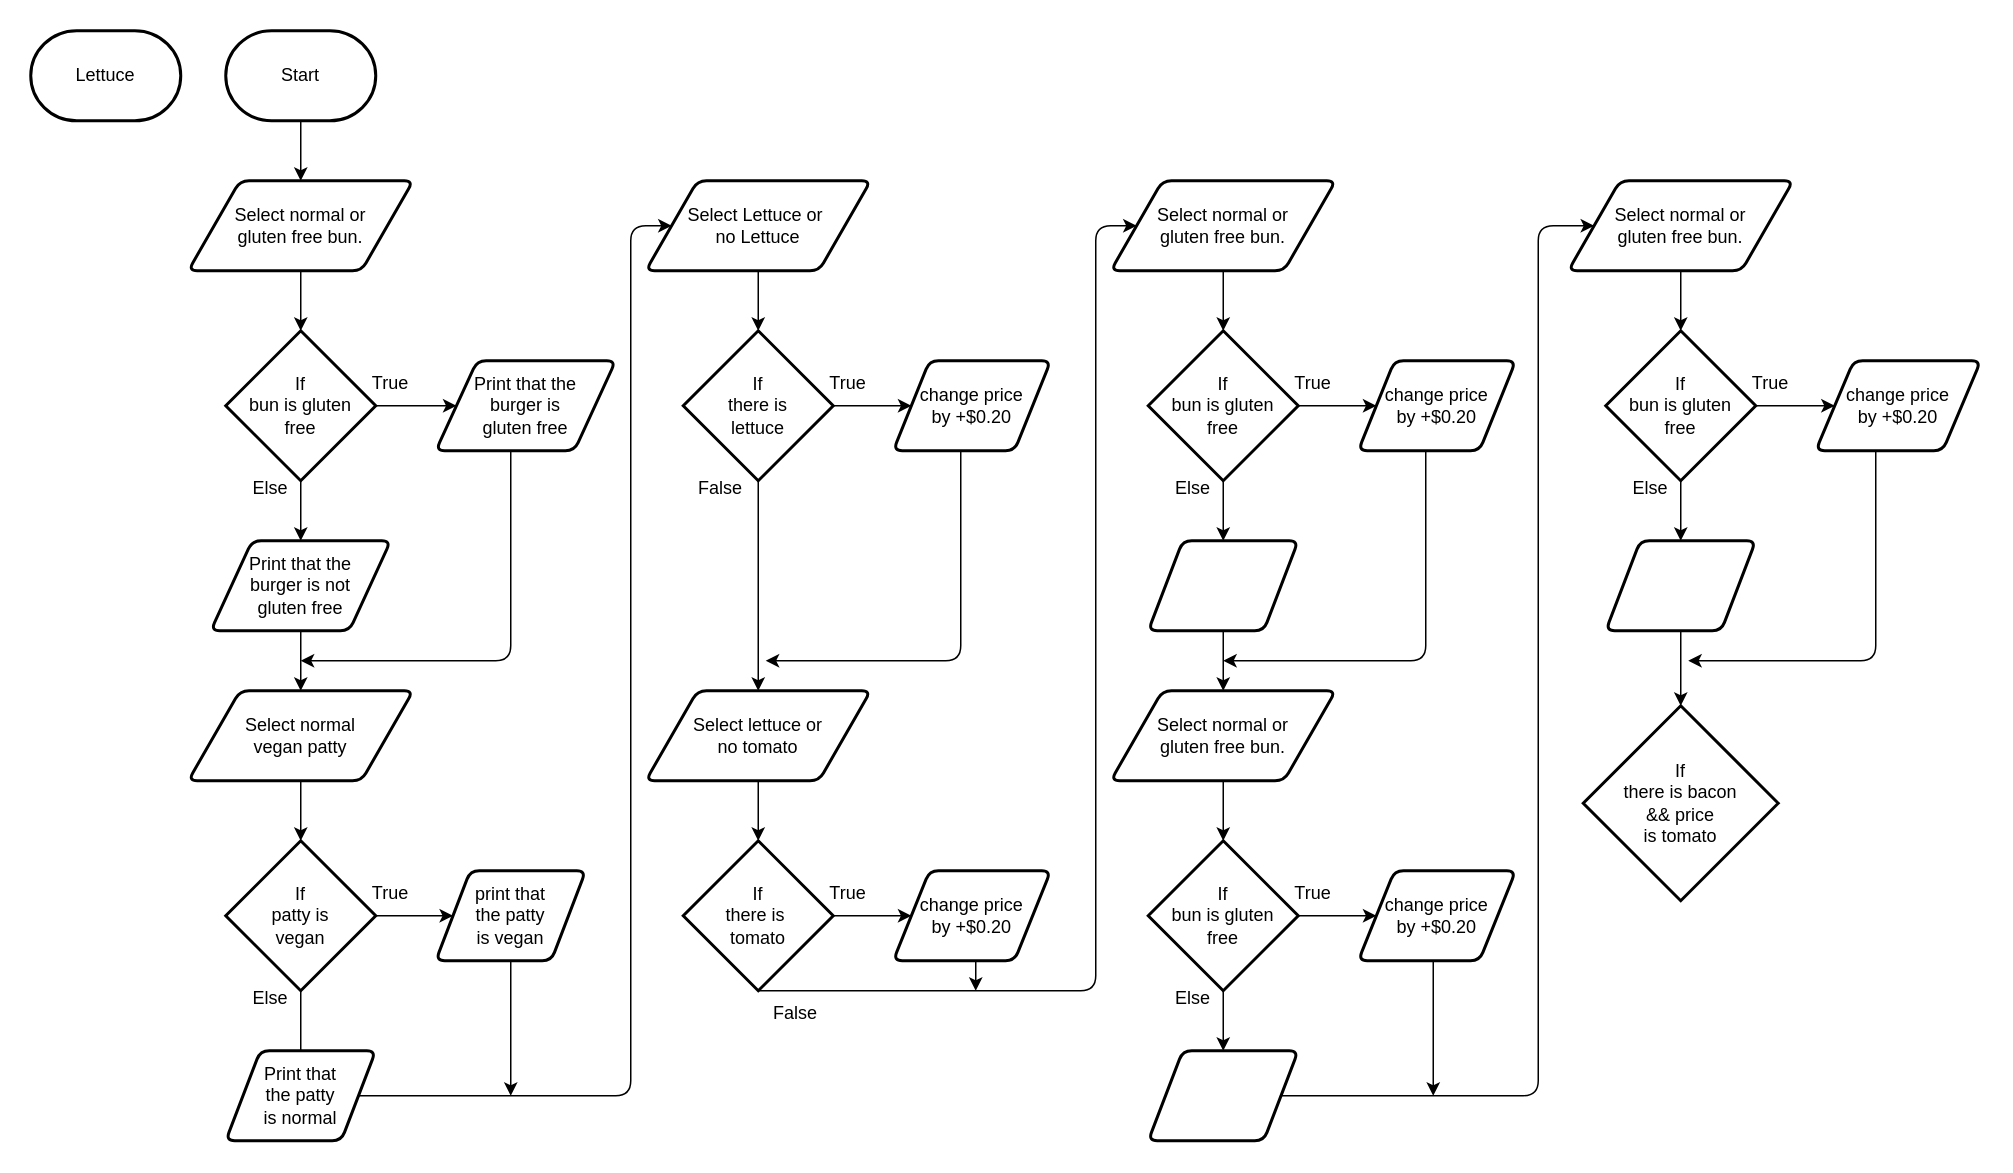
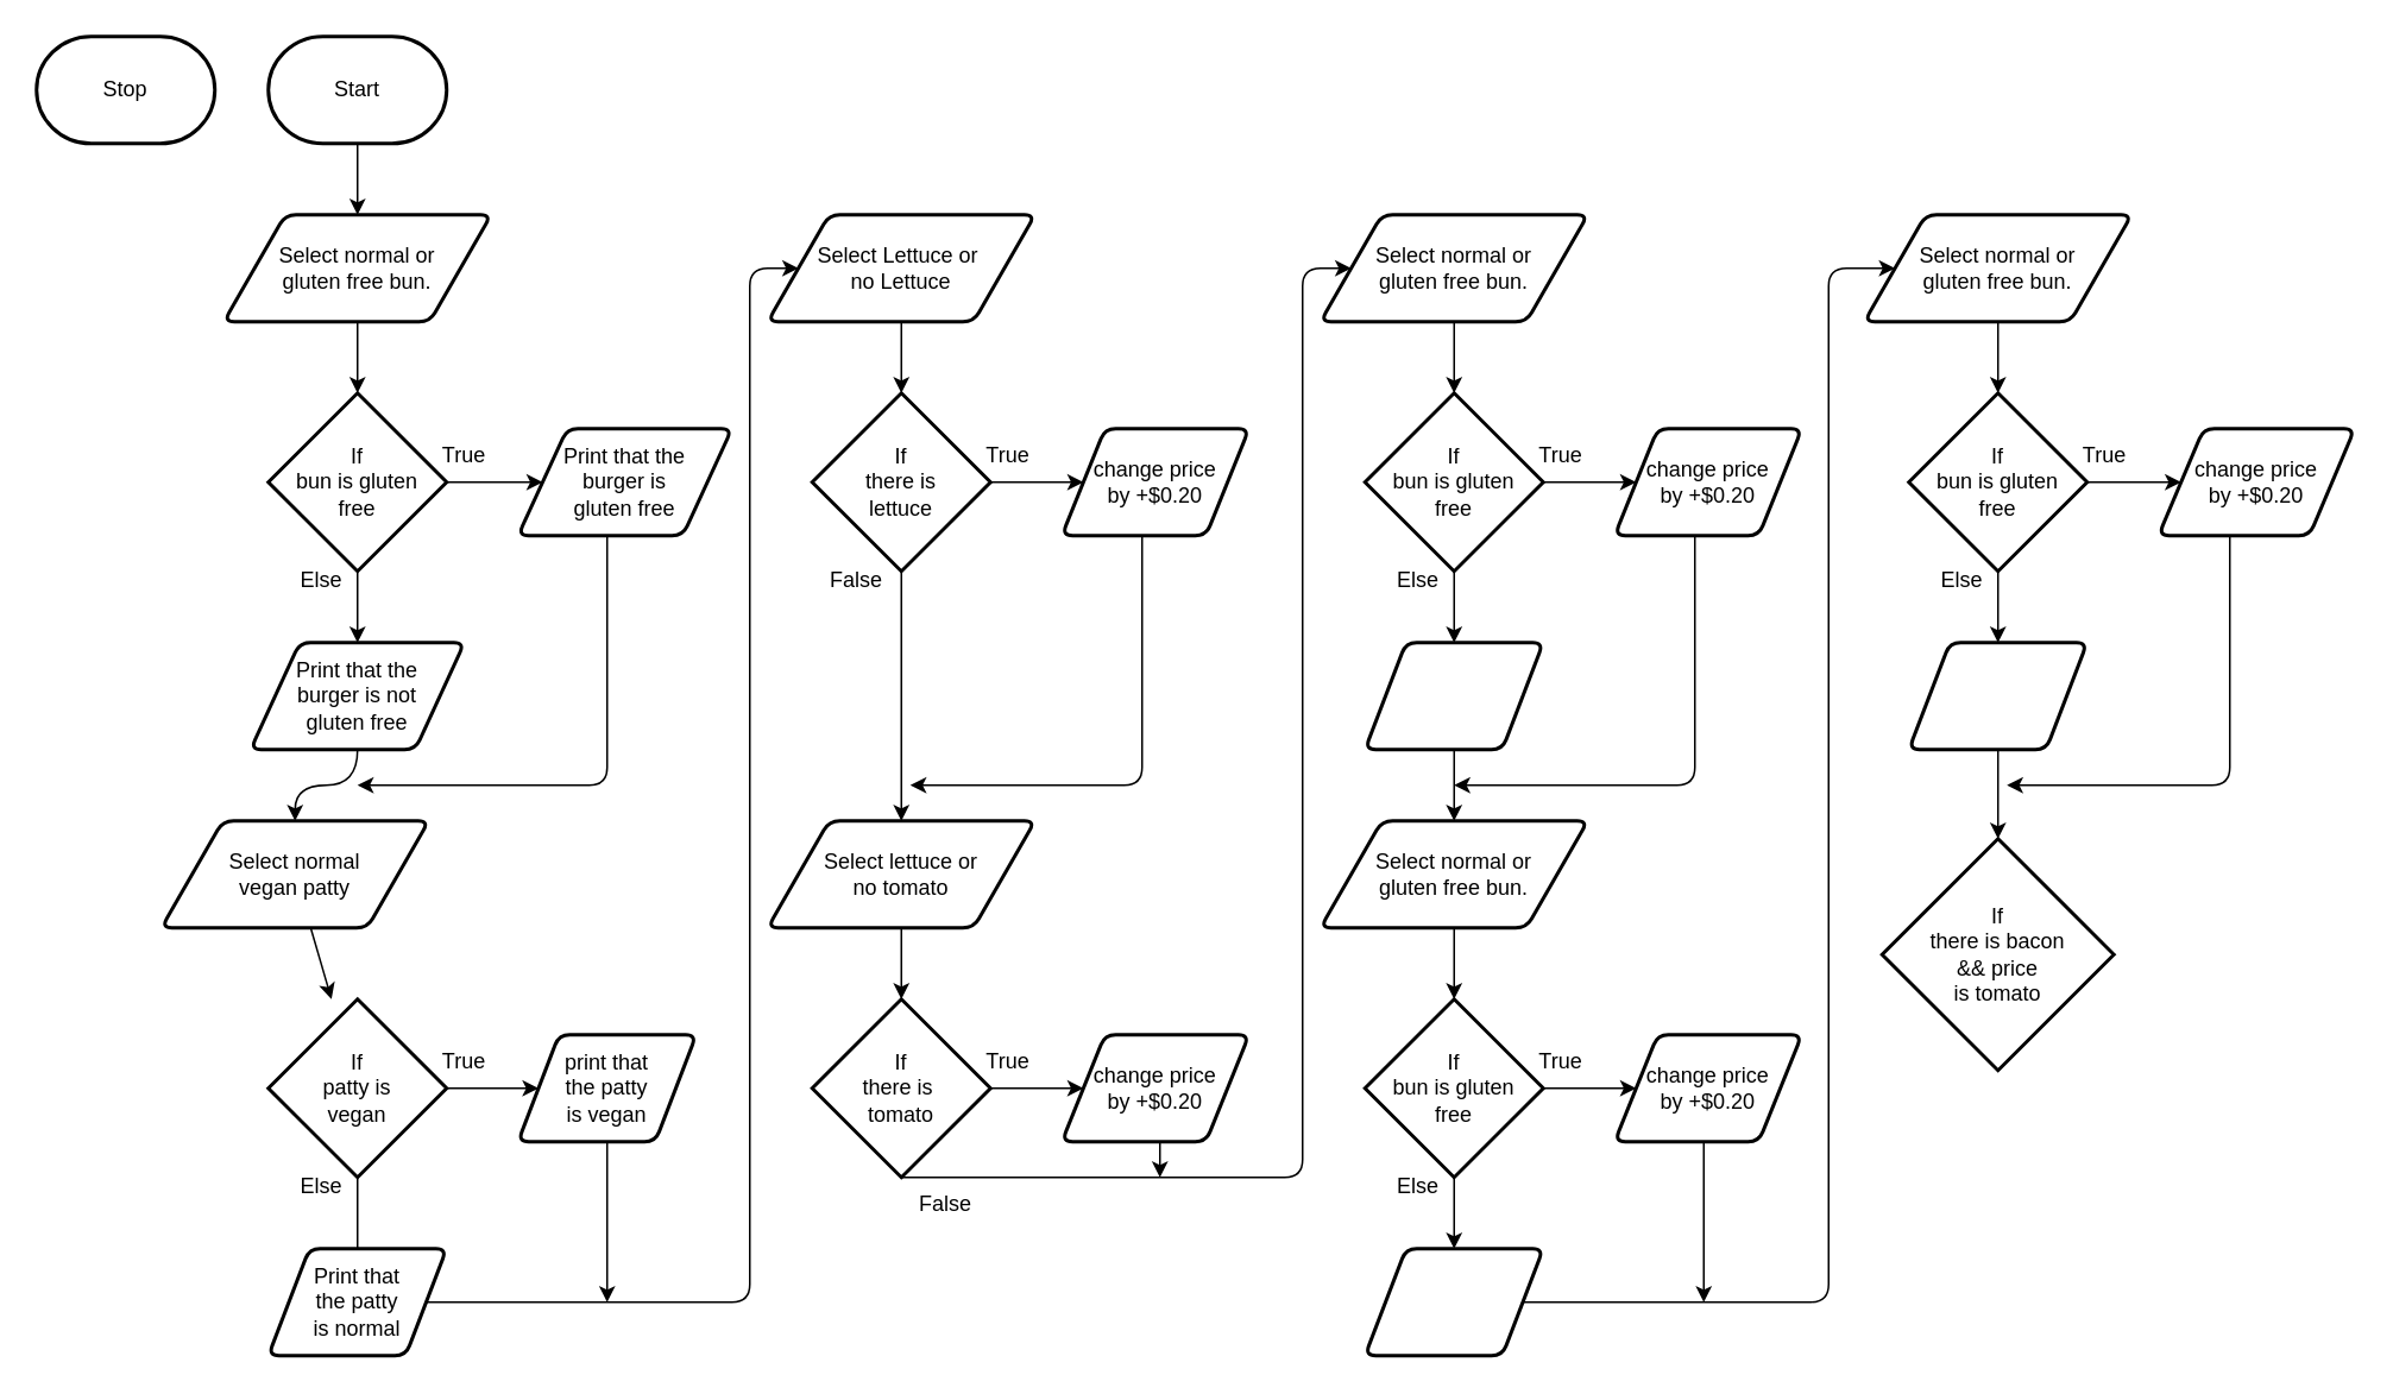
- <mxCell id="4" value="Lettuce" style="strokeWidth=2;html=1;shape=mxgraph.flowchart.terminator;whiteSpace=wrap;" parent="1" vertex="1"><mxGeometry x="20" y="20" width="100" height="60" as="geometry" /></mxCell>
+ <mxCell id="4" value="Stop" style="strokeWidth=2;html=1;shape=mxgraph.flowchart.terminator;whiteSpace=wrap;" parent="1" vertex="1"><mxGeometry x="20" y="20" width="100" height="60" as="geometry" /></mxCell>
- <mxCell id="17" value="Select normal &lt;br&gt;vegan patty" style="shape=parallelogram;html=1;strokeWidth=2;perimeter=parallelogramPerimeter;whiteSpace=wrap;rounded=1;arcSize=12;size=0.23;" parent="1" vertex="1"><mxGeometry x="125" y="460" width="150" height="60" as="geometry" /></mxCell>
+ <mxCell id="17" value="Select normal &lt;br&gt;vegan patty" style="shape=parallelogram;html=1;strokeWidth=2;perimeter=parallelogramPerimeter;whiteSpace=wrap;rounded=1;arcSize=12;size=0.23;" parent="1" vertex="1"><mxGeometry x="90" y="460" width="150" height="60" as="geometry" /></mxCell>
